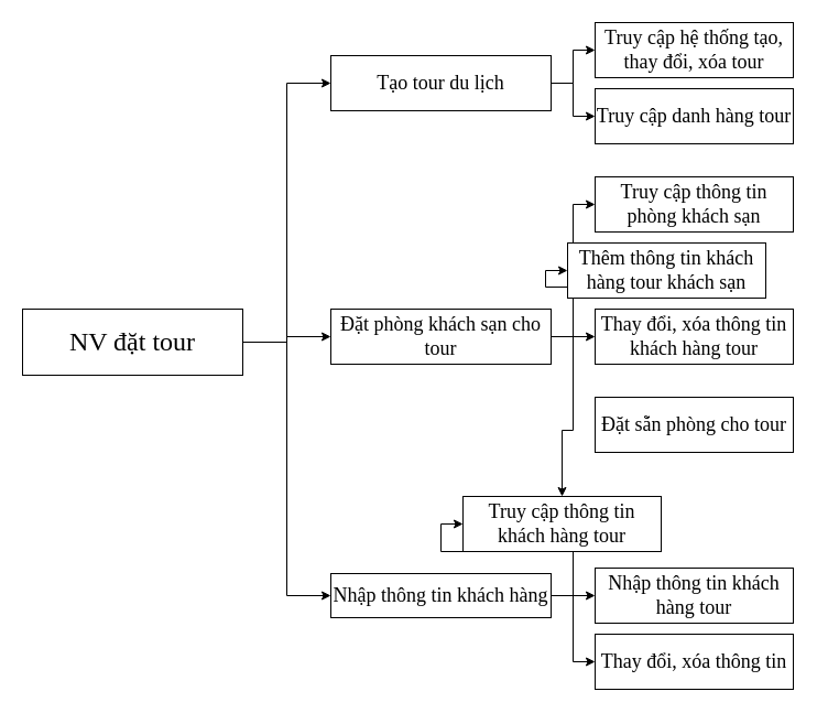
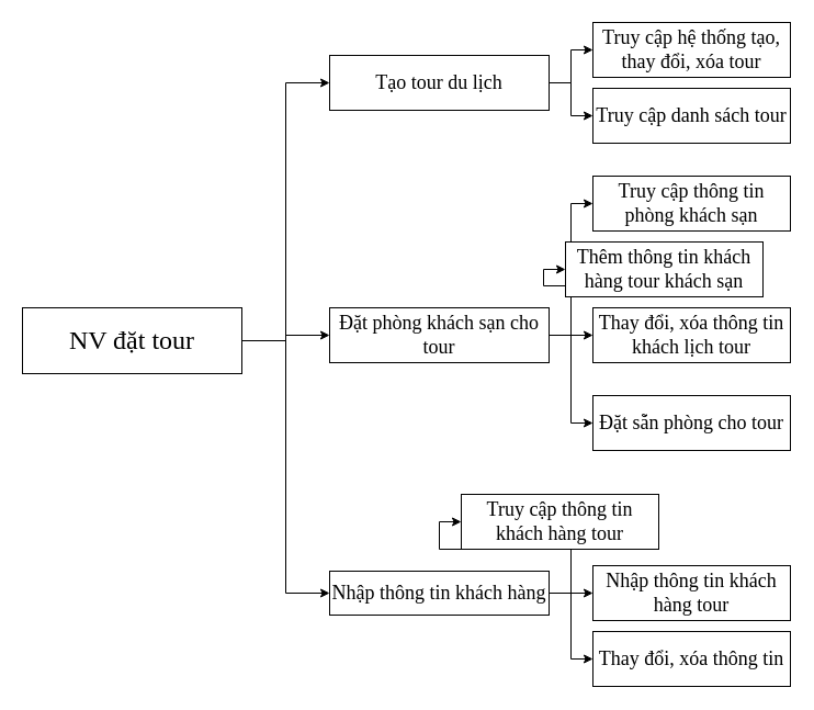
- <mxCell id="26" value="&lt;font&gt;&lt;font style=&quot;font-size: 18px&quot;&gt;Truy cập danh hàng tour&lt;/font&gt;&lt;br&gt;&lt;/font&gt;" style="rounded=0;whiteSpace=wrap;html=1;fontFamily=Times New Roman;fontSize=18;" parent="1" vertex="1"><mxGeometry x="540" y="80" width="180" height="50" as="geometry" /></mxCell>
+ <mxCell id="26" value="&lt;font&gt;&lt;font style=&quot;font-size: 18px&quot;&gt;Truy cập danh sách tour&lt;/font&gt;&lt;br&gt;&lt;/font&gt;" style="rounded=0;whiteSpace=wrap;html=1;fontFamily=Times New Roman;fontSize=18;" parent="1" vertex="1"><mxGeometry x="540" y="80" width="180" height="50" as="geometry" /></mxCell>
- <mxCell id="21" value="&lt;font&gt;&lt;font style=&quot;font-size: 18px&quot;&gt;Thay đổi, xóa thông tin khách hàng tour&lt;/font&gt;&lt;br&gt;&lt;/font&gt;" style="rounded=0;whiteSpace=wrap;html=1;fontFamily=Times New Roman;fontSize=18;" parent="1" vertex="1"><mxGeometry x="540" y="280" width="180" height="50" as="geometry" /></mxCell>
+ <mxCell id="21" value="&lt;font&gt;&lt;font style=&quot;font-size: 18px&quot;&gt;Thay đổi, xóa thông tin khách lịch tour&lt;/font&gt;&lt;br&gt;&lt;/font&gt;" style="rounded=0;whiteSpace=wrap;html=1;fontFamily=Times New Roman;fontSize=18;" parent="1" vertex="1"><mxGeometry x="540" y="280" width="180" height="50" as="geometry" /></mxCell>
- <mxCell id="12" style="edgeStyle=orthogonalEdgeStyle;rounded=0;orthogonalLoop=1;jettySize=auto;html=1;exitX=1;exitY=0.5;exitDx=0;exitDy=0;" parent="1" source="13" target="22" edge="1"><mxGeometry relative="1" as="geometry" /></mxCell>
+ <mxCell id="12" style="edgeStyle=orthogonalEdgeStyle;rounded=0;orthogonalLoop=1;jettySize=auto;html=1;exitX=1;exitY=0.5;exitDx=0;exitDy=0;entryX=0;entryY=0.5;entryDx=0;entryDy=0;" parent="1" source="13" target="25" edge="1"><mxGeometry relative="1" as="geometry" /></mxCell>
